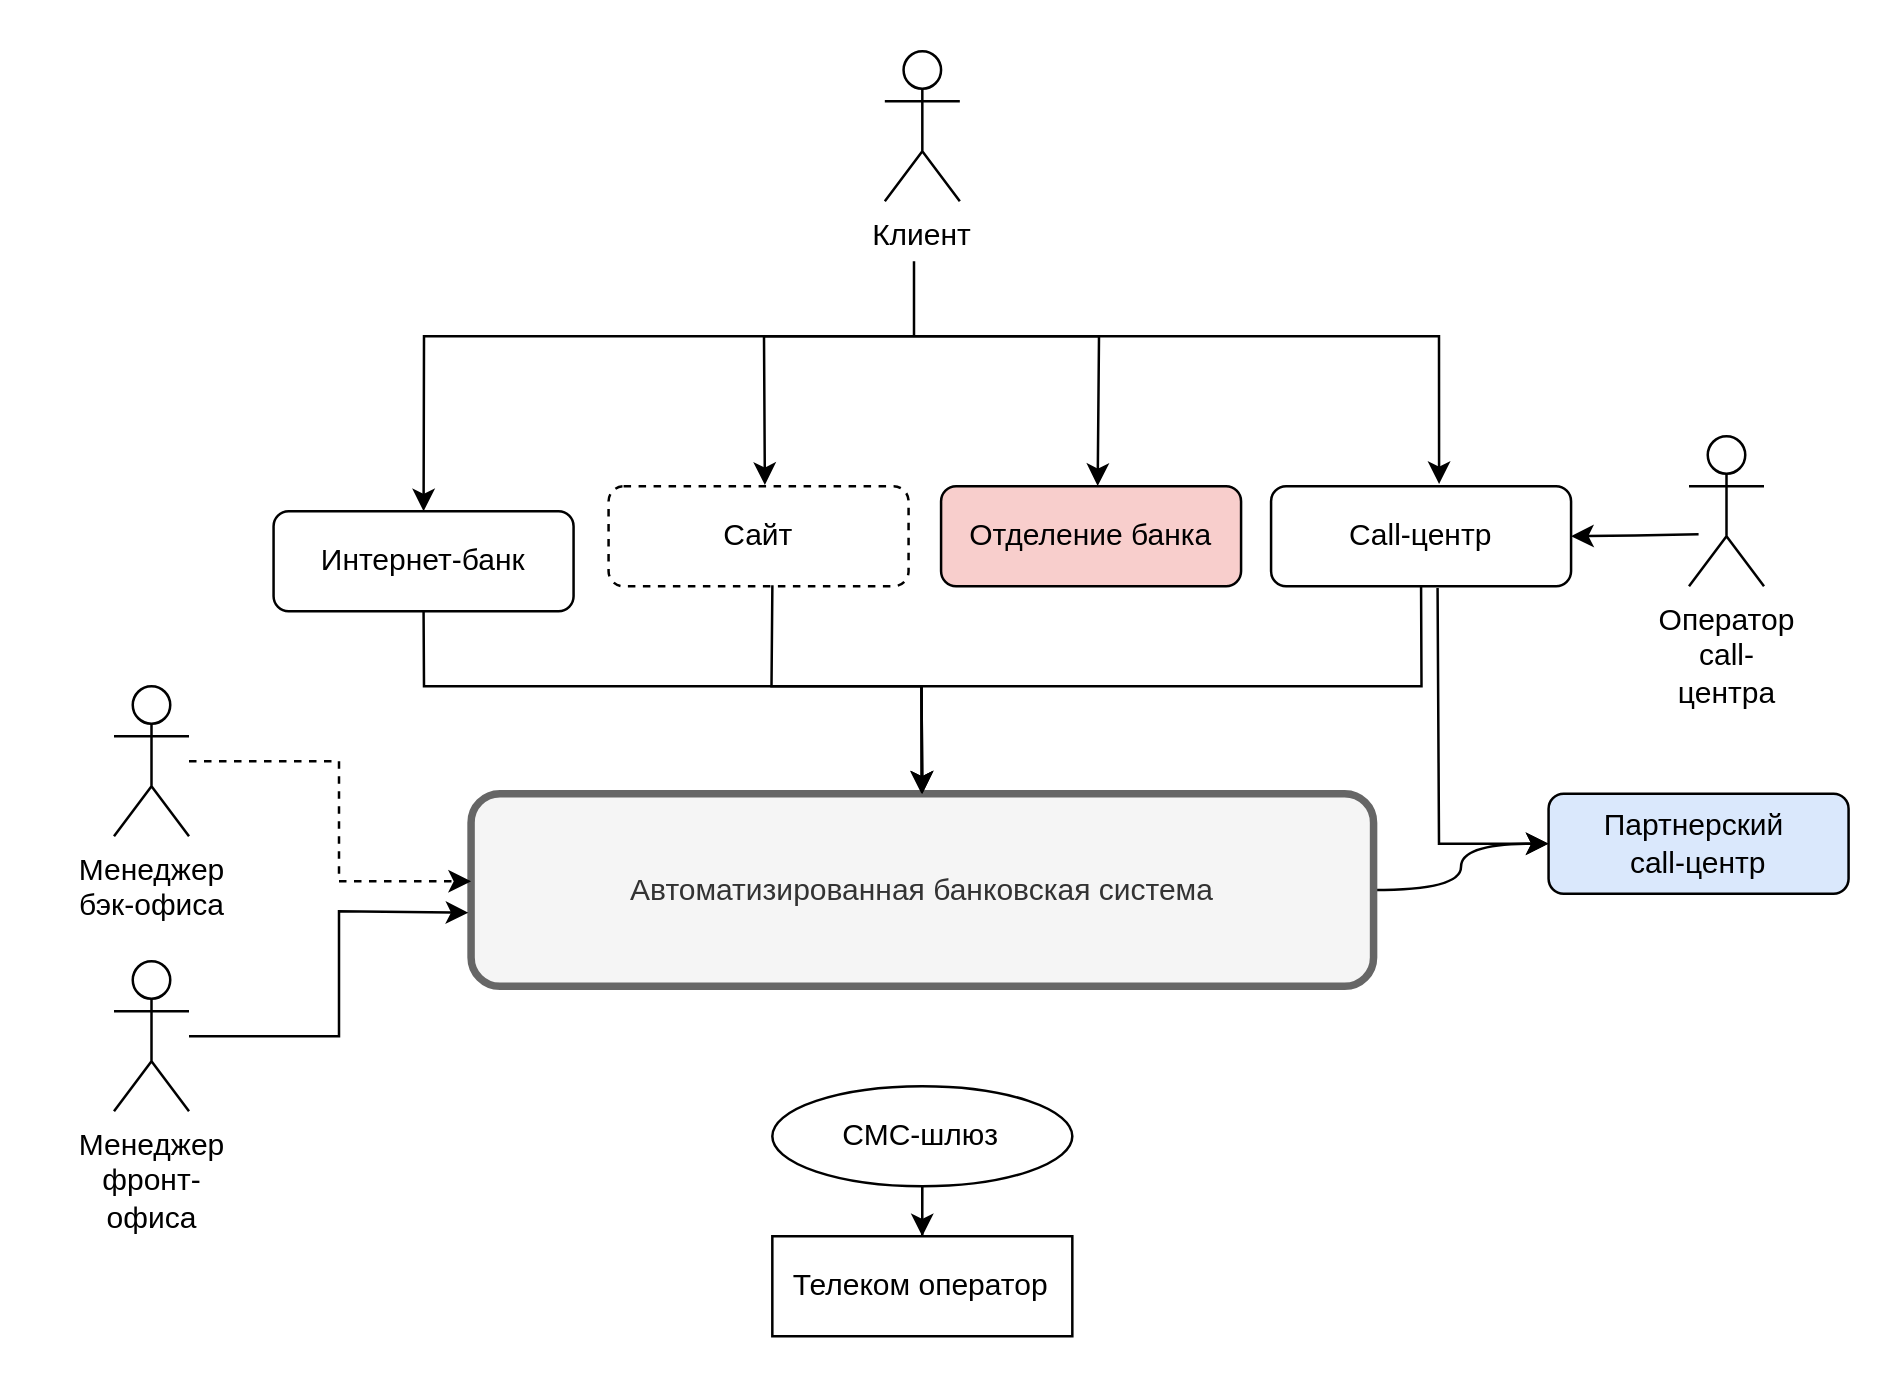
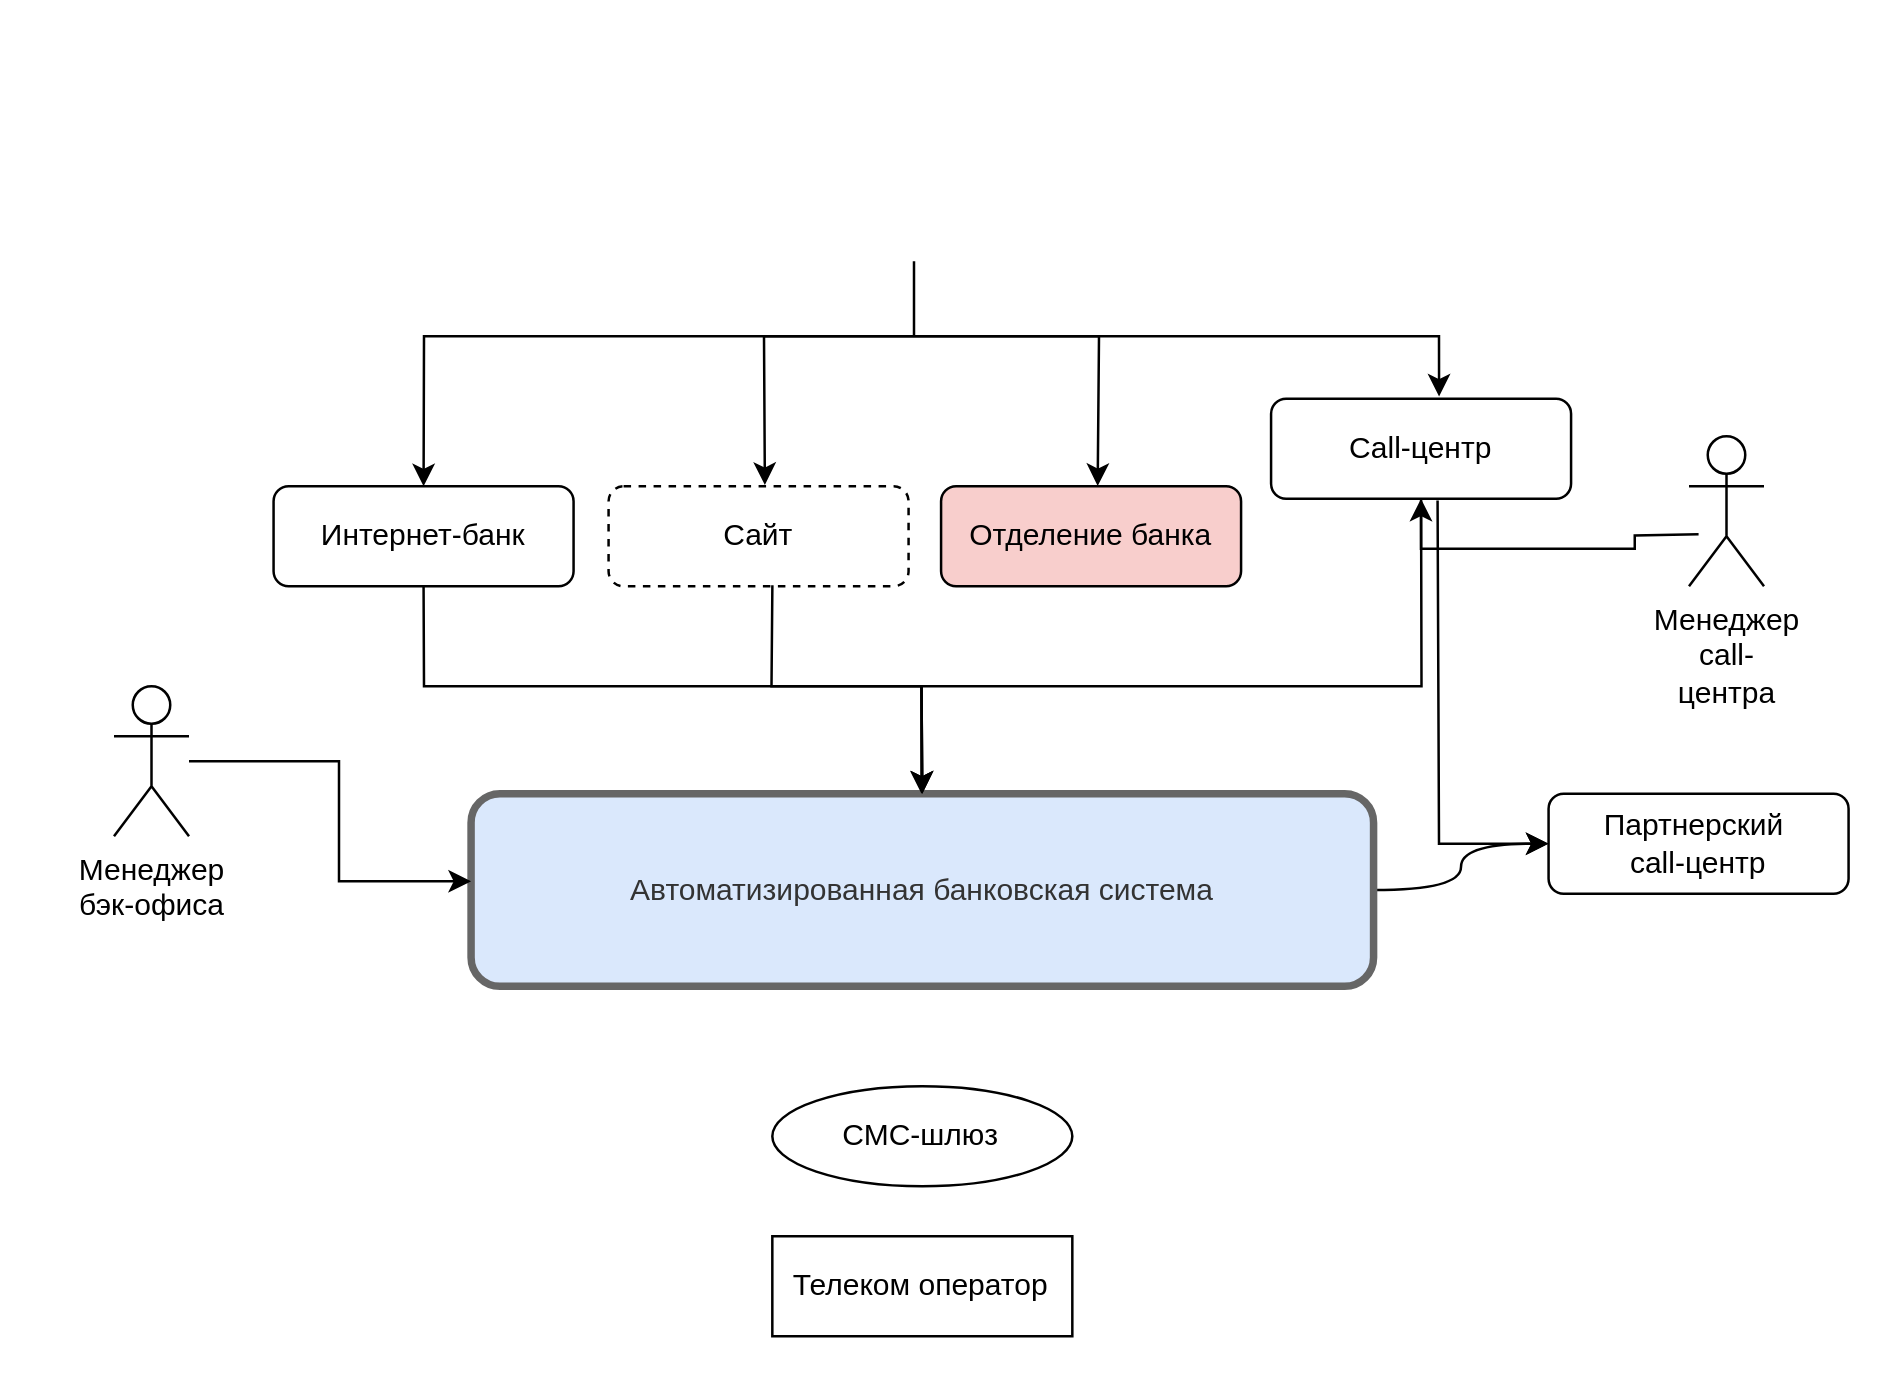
- <mxCell id="13" value="Клиент" style="shape=umlActor;verticalLabelPosition=bottom;verticalAlign=top;html=1;outlineConnect=0;" vertex="1" parent="1"><mxGeometry x="328.33" y="20" width="30" height="60" as="geometry" /></mxCell>
- <mxCell id="6" value="Call-центр" style="rounded=1;whiteSpace=wrap;html=1;" parent="1" vertex="1"><mxGeometry x="482.83" y="194" width="120" height="40" as="geometry" /></mxCell>
+ <mxCell id="6" value="Call-центр" style="rounded=1;whiteSpace=wrap;html=1;" parent="1" vertex="1"><mxGeometry x="482.83" y="159" width="120" height="40" as="geometry" /></mxCell>
- <mxCell id="3" value="Интернет-банк" style="rounded=1;whiteSpace=wrap;html=1;" parent="1" vertex="1"><mxGeometry x="83.83" y="204" width="120" height="40" as="geometry" /></mxCell>
+ <mxCell id="3" value="Интернет-банк" style="rounded=1;whiteSpace=wrap;html=1;" parent="1" vertex="1"><mxGeometry x="83.83" y="194" width="120" height="40" as="geometry" /></mxCell>
- <mxCell id="20" value="&lt;span style=&quot;text-wrap-mode: wrap;&quot;&gt;Оператор&lt;/span&gt;&lt;div&gt;&lt;span style=&quot;text-wrap-mode: wrap;&quot;&gt;call-центра&lt;/span&gt;&lt;/div&gt;" style="shape=umlActor;verticalLabelPosition=bottom;verticalAlign=top;html=1;outlineConnect=0;" vertex="1" parent="1"><mxGeometry x="650" y="174" width="30" height="60" as="geometry" /></mxCell>
+ <mxCell id="20" value="&lt;span style=&quot;text-wrap-mode: wrap;&quot;&gt;Менеджер&lt;/span&gt;&lt;div&gt;&lt;span style=&quot;text-wrap-mode: wrap;&quot;&gt;call-центра&lt;/span&gt;&lt;/div&gt;" style="shape=umlActor;verticalLabelPosition=bottom;verticalAlign=top;html=1;outlineConnect=0;" vertex="1" parent="1"><mxGeometry x="650" y="174" width="30" height="60" as="geometry" /></mxCell>
- <mxCell id="22" value="" style="endArrow=classic;html=1;rounded=0;entryX=0;entryY=0.455;entryDx=0;entryDy=0;entryPerimeter=0;dashed=1;" edge="1" parent="1" source="21" target="8"><mxGeometry width="50" height="50" relative="1" as="geometry"><mxPoint x="80" y="414" as="sourcePoint" /><mxPoint x="130" y="364" as="targetPoint" /><Array as="points"><mxPoint x="110" y="304" /><mxPoint x="110" y="352" /></Array></mxGeometry></mxCell>
+ <mxCell id="22" value="" style="endArrow=classic;html=1;rounded=0;entryX=0;entryY=0.455;entryDx=0;entryDy=0;entryPerimeter=0;" edge="1" parent="1" source="21" target="8"><mxGeometry width="50" height="50" relative="1" as="geometry"><mxPoint x="80" y="414" as="sourcePoint" /><mxPoint x="130" y="364" as="targetPoint" /><Array as="points"><mxPoint x="110" y="304" /><mxPoint x="110" y="352" /></Array></mxGeometry></mxCell>
- <mxCell id="12" value="Партнерский&amp;nbsp;&lt;div&gt;call-центр&lt;/div&gt;" style="rounded=1;whiteSpace=wrap;html=1;fillColor=#dae8fc;" parent="1" vertex="1"><mxGeometry x="593.83" y="317" width="120" height="40" as="geometry" /></mxCell>
+ <mxCell id="12" value="Партнерский&amp;nbsp;&lt;div&gt;call-центр&lt;/div&gt;" style="rounded=1;whiteSpace=wrap;html=1;" parent="1" vertex="1"><mxGeometry x="593.83" y="317" width="120" height="40" as="geometry" /></mxCell>
- <mxCell id="8" value="Автоматизированная банковская система" style="rounded=1;whiteSpace=wrap;html=1;strokeWidth=3;fillColor=#f5f5f5;fontColor=#333333;strokeColor=#666666;" parent="1" vertex="1"><mxGeometry x="162.83" y="317" width="361" height="77" as="geometry" /></mxCell>
+ <mxCell id="8" value="Автоматизированная банковская система" style="rounded=1;whiteSpace=wrap;html=1;strokeWidth=3;fillColor=#dae8fc;fontColor=#333333;strokeColor=#666666;" parent="1" vertex="1"><mxGeometry x="162.83" y="317" width="361" height="77" as="geometry" /></mxCell>
- <mxCell id="24" value="" style="endArrow=classic;html=1;rounded=0;entryX=-0.003;entryY=0.618;entryDx=0;entryDy=0;entryPerimeter=0;" edge="1" parent="1" source="23" target="8"><mxGeometry width="50" height="50" relative="1" as="geometry"><mxPoint x="40" y="444" as="sourcePoint" /><mxPoint x="90" y="394" as="targetPoint" /><Array as="points"><mxPoint x="110" y="414" /><mxPoint x="110" y="364" /></Array></mxGeometry></mxCell>
- <mxCell id="23" value="&lt;span style=&quot;text-wrap-mode: wrap;&quot;&gt;Менеджер&lt;/span&gt;&lt;div&gt;&lt;span style=&quot;text-wrap-mode: wrap;&quot;&gt;фронт-офиса&lt;/span&gt;&lt;/div&gt;" style="shape=umlActor;verticalLabelPosition=bottom;verticalAlign=top;html=1;outlineConnect=0;" vertex="1" parent="1"><mxGeometry x="20" y="384" width="30" height="60" as="geometry" /></mxCell>
- <mxCell id="9" value="" style="edgeStyle=orthogonalEdgeStyle;rounded=0;orthogonalLoop=1;jettySize=auto;html=1;" parent="1" source="10" target="11" edge="1"><mxGeometry relative="1" as="geometry" /></mxCell>
